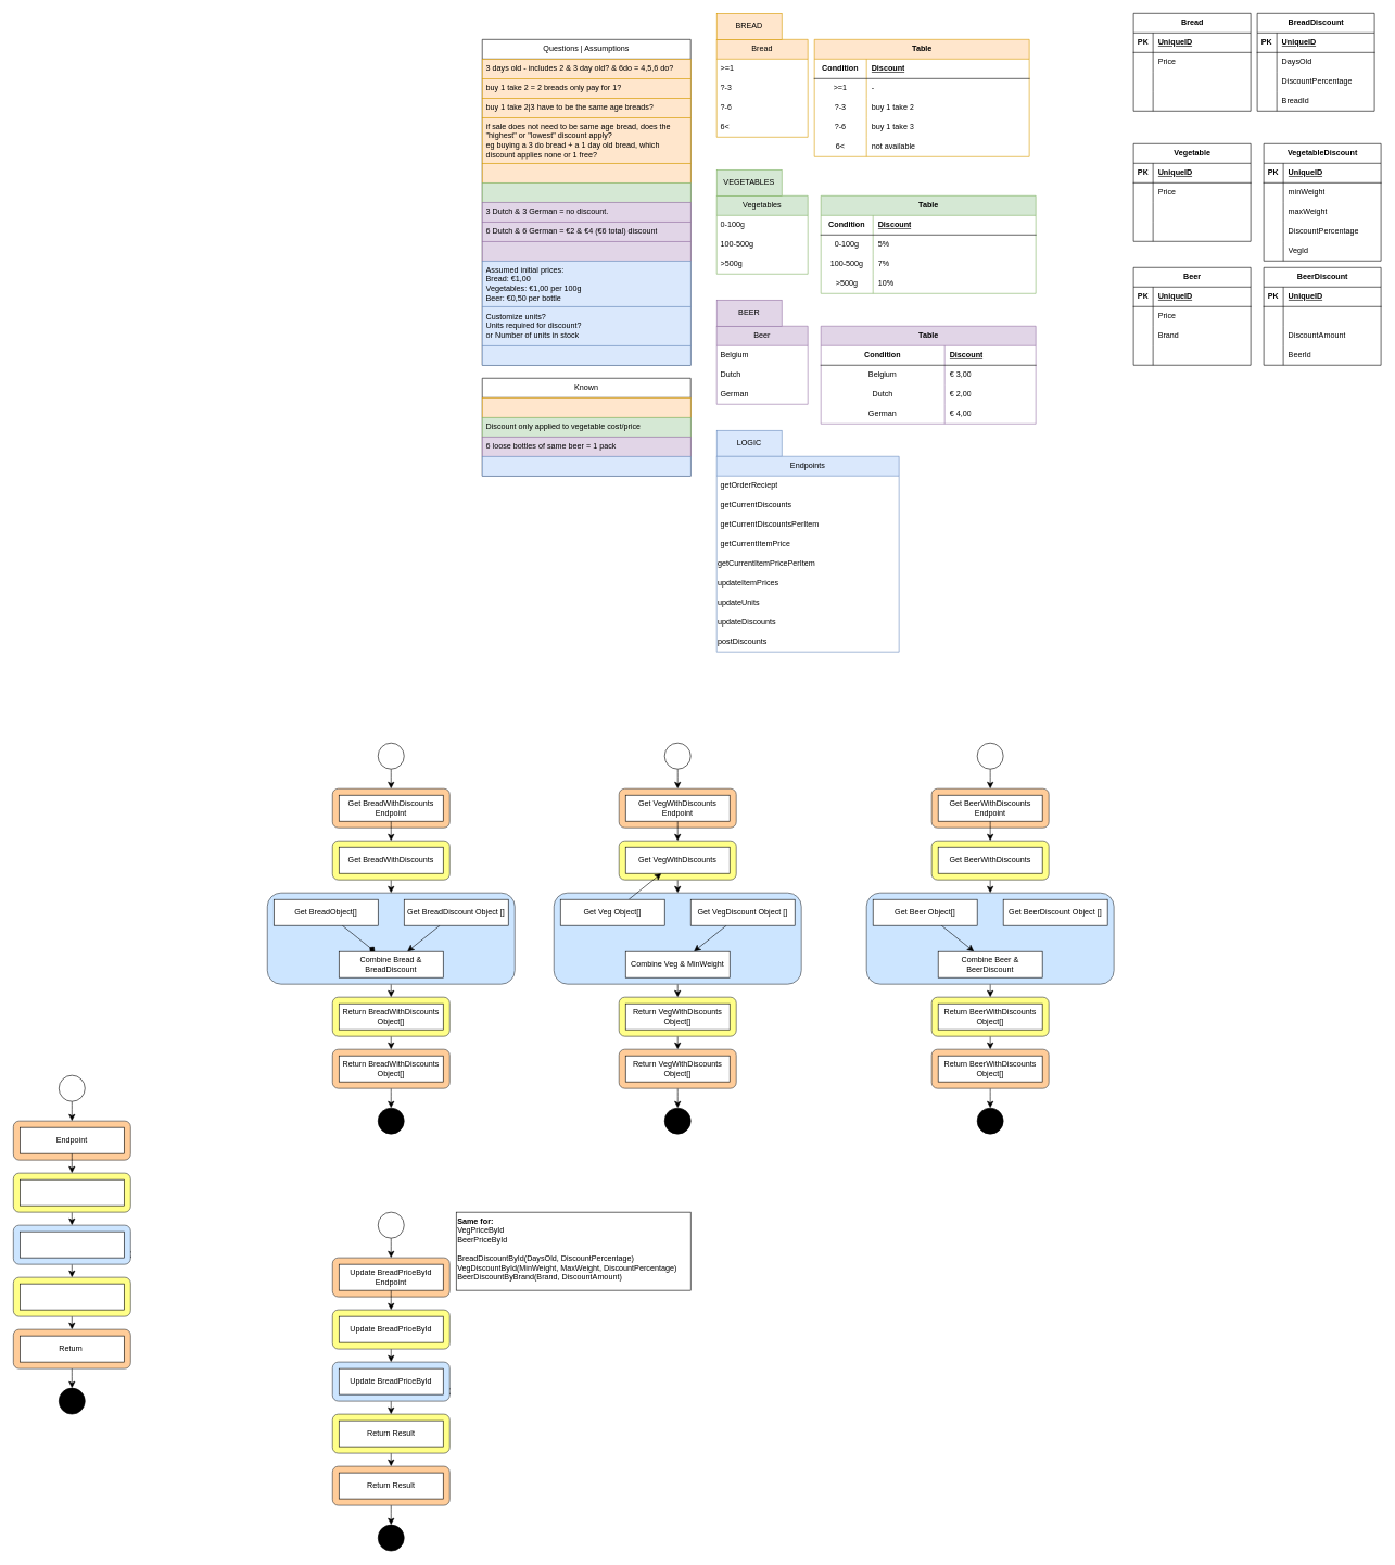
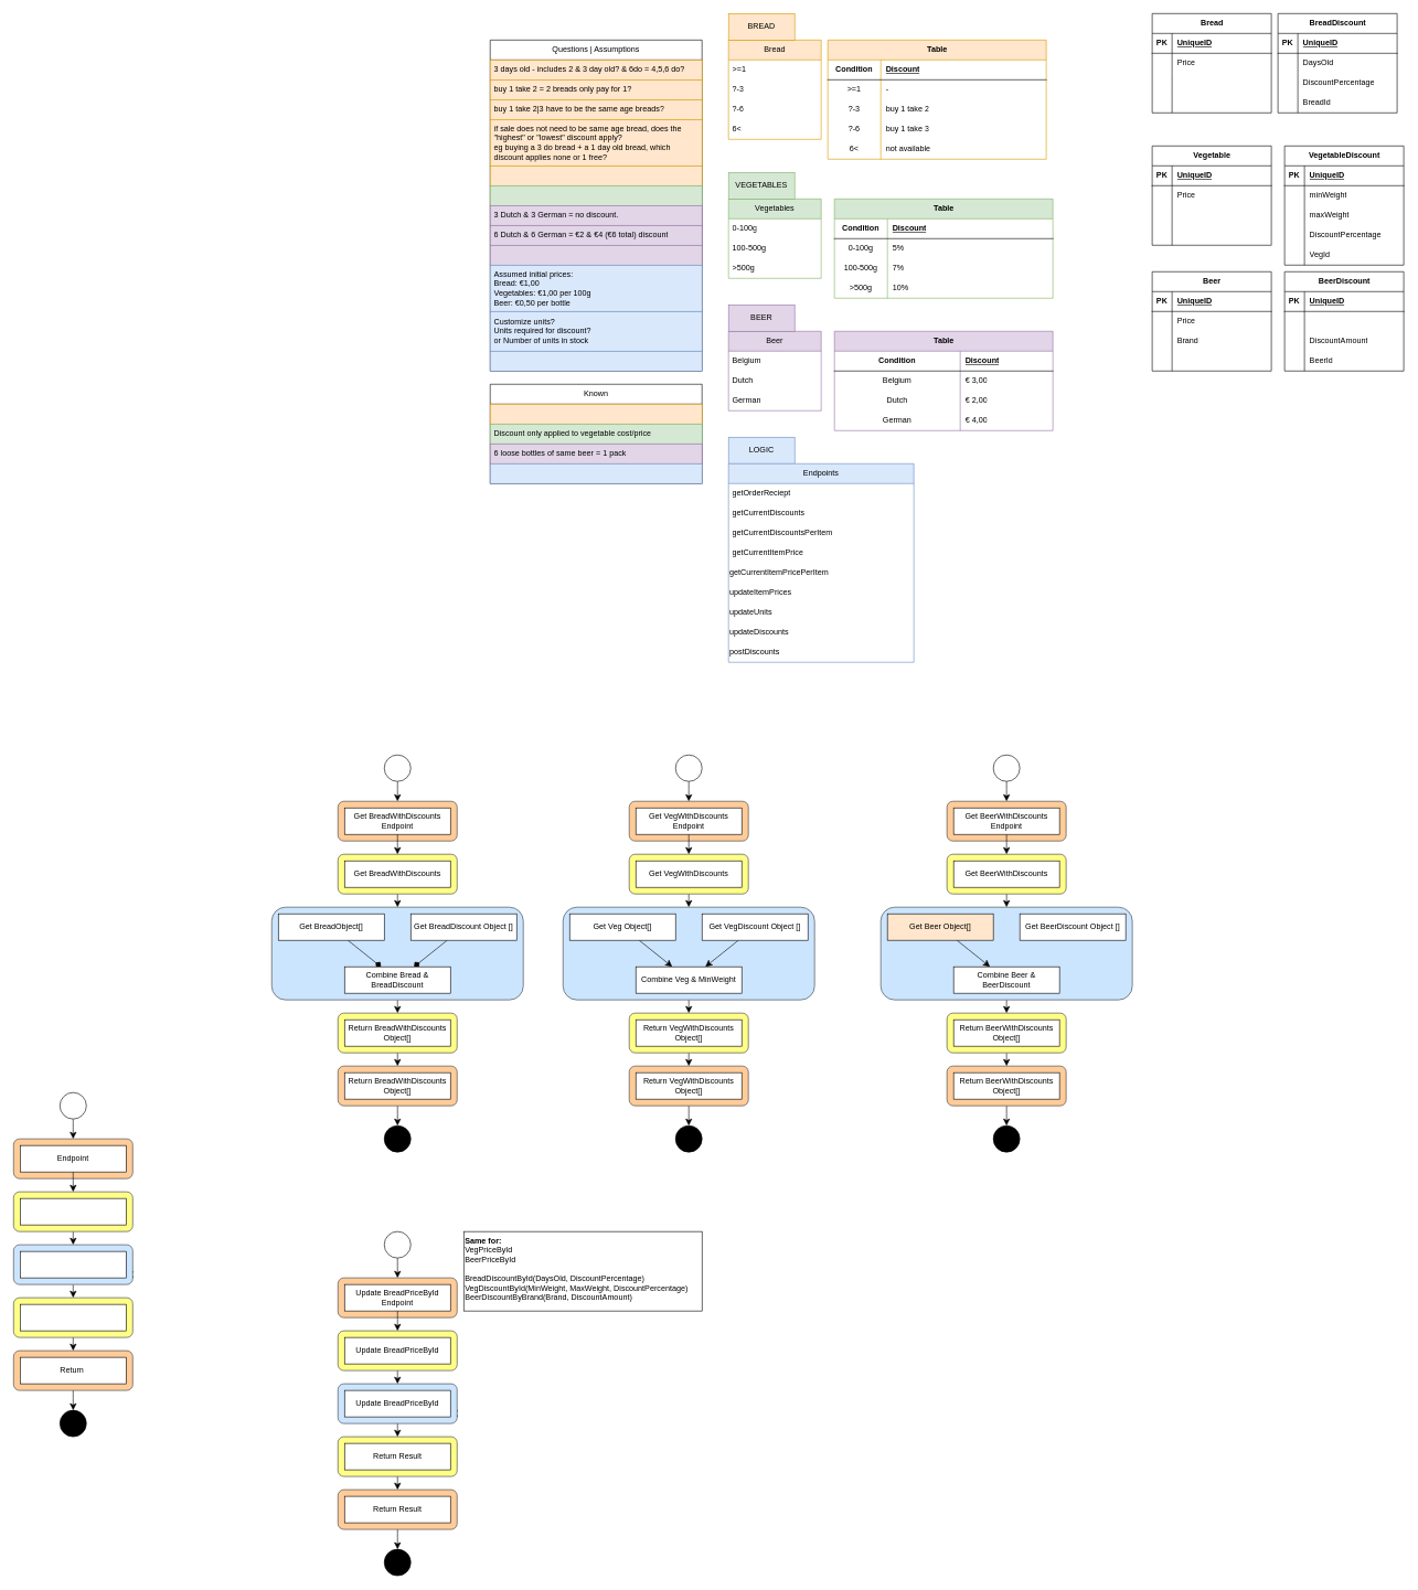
- <mxCell id="203" style="edgeStyle=none;curved=1;rounded=0;orthogonalLoop=1;jettySize=auto;html=1;fontSize=12;startSize=8;endSize=8;" edge="1" parent="1" source="204" target="212"><mxGeometry relative="1" as="geometry" /></mxCell>
+ <mxCell id="203" style="edgeStyle=none;curved=1;rounded=0;orthogonalLoop=1;jettySize=auto;html=1;fontSize=12;startSize=8;endSize=8;" edge="1" parent="1" source="204" target="207"><mxGeometry relative="1" as="geometry" /></mxCell>
- <mxCell id="226" value="Get Beer Object[]" style="rounded=0;whiteSpace=wrap;html=1;" vertex="1" parent="1"><mxGeometry y="1380" width="160" height="40" as="geometry" x="1340" /></mxCell>
+ <mxCell id="226" value="Get Beer Object[]" style="rounded=0;whiteSpace=wrap;html=1;fillColor=#ffe6cc;" vertex="1" parent="1"><mxGeometry y="1380" width="160" height="40" as="geometry" x="1340" /></mxCell>
- <mxCell id="183" style="edgeStyle=none;curved=1;rounded=0;orthogonalLoop=1;jettySize=auto;html=1;fontSize=12;startSize=8;endSize=8;" edge="1" parent="1" source="184" target="185"><mxGeometry relative="1" as="geometry" /></mxCell>
+ <mxCell id="183" style="edgeStyle=none;curved=1;rounded=0;orthogonalLoop=1;jettySize=auto;html=1;fontSize=12;startSize=8;endSize=8;endArrow=diamond;" edge="1" parent="1" source="184" target="185"><mxGeometry relative="1" as="geometry" /></mxCell>
